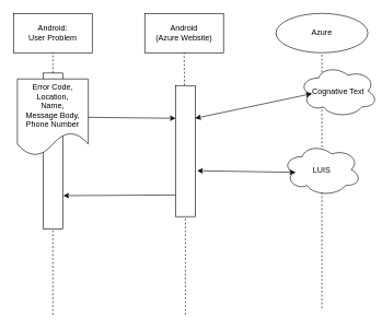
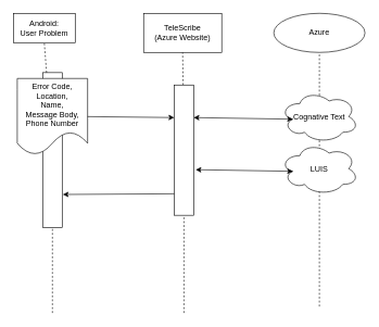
- <mxCell id="3" value="Android:&lt;br&gt;User Problem" style="rounded=0;whiteSpace=wrap;html=1;" vertex="1" parent="1"><mxGeometry x="20" y="20" width="120" height="60" as="geometry" /></mxCell>
+ <mxCell id="3" value="Android:&lt;br&gt;User Problem" style="rounded=0;whiteSpace=wrap;html=1;" vertex="1" parent="1"><mxGeometry x="20" y="20" width="95" height="45" as="geometry" /></mxCell>
- <mxCell id="4" value="Android&lt;br&gt;(Azure Website)&lt;br&gt;" style="rounded=0;whiteSpace=wrap;html=1;" vertex="1" parent="1"><mxGeometry x="220" y="20" width="120" height="60" as="geometry" /></mxCell>
+ <mxCell id="4" value="TeleScribe&lt;br&gt;(Azure Website)&lt;br&gt;" style="rounded=0;whiteSpace=wrap;html=1;" vertex="1" parent="1"><mxGeometry x="220" y="20" width="120" height="60" as="geometry" /></mxCell>
- <mxCell id="10" value="Cognative Text" style="ellipse;shape=cloud;whiteSpace=wrap;html=1;" vertex="1" parent="1"><mxGeometry x="455" y="98.5" width="120" height="80" as="geometry" /></mxCell>
+ <mxCell id="10" value="Cognative Text" style="ellipse;shape=cloud;whiteSpace=wrap;html=1;" vertex="1" parent="1"><mxGeometry x="430" y="138.5" width="120" height="80" as="geometry" /></mxCell>
